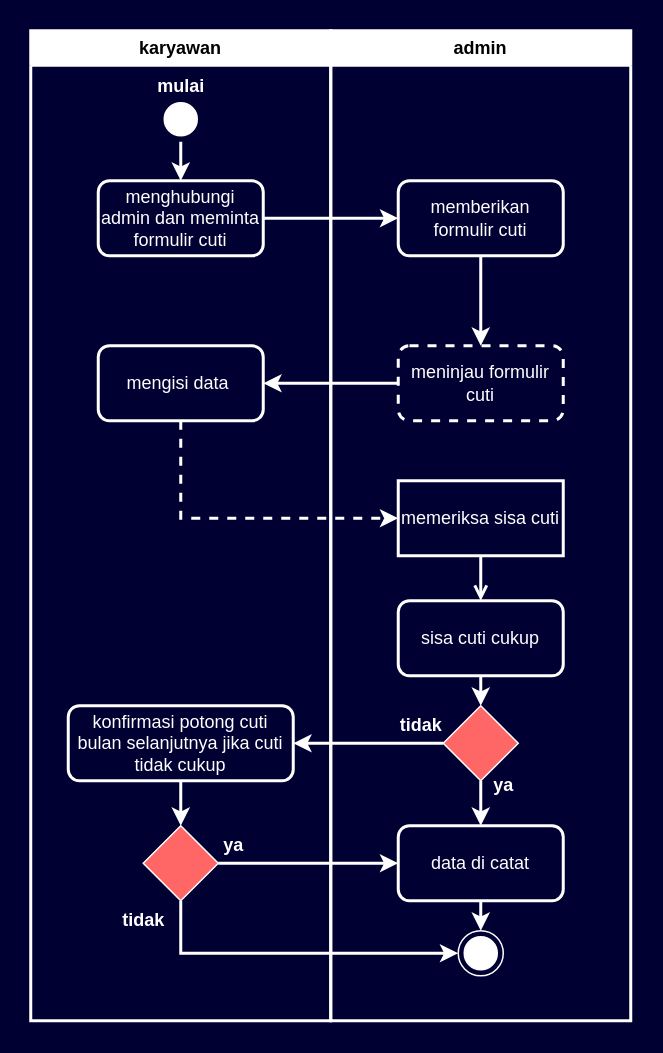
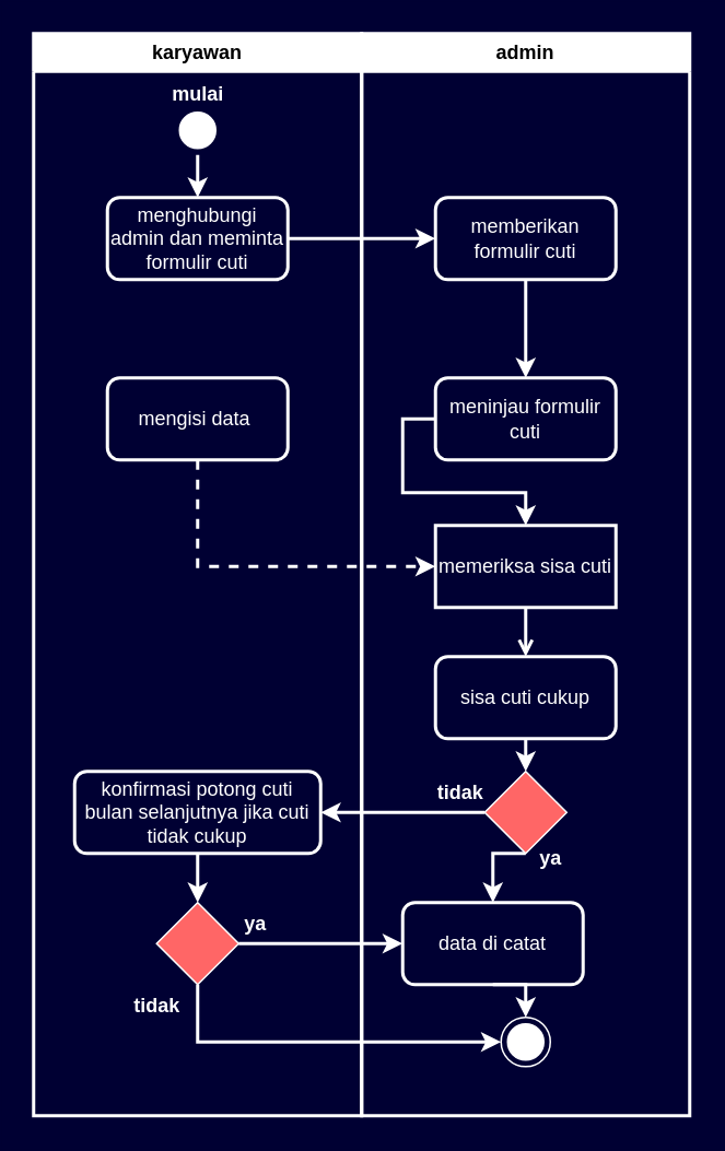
- <mxCell id="29" style="edgeStyle=orthogonalEdgeStyle;rounded=0;orthogonalLoop=1;jettySize=auto;html=1;exitX=0;exitY=0.5;exitDx=0;exitDy=0;entryX=1;entryY=0.5;entryDx=0;entryDy=0;strokeColor=#FFFFFF;strokeWidth=2;" edge="1" parent="1" source="16" target="4"><mxGeometry relative="1" as="geometry" /></mxCell>
+ <mxCell id="29" style="edgeStyle=orthogonalEdgeStyle;rounded=0;orthogonalLoop=1;jettySize=auto;html=1;exitX=0;exitY=0.5;exitDx=0;exitDy=0;strokeColor=#FFFFFF;strokeWidth=2;" edge="1" parent="1" source="16" target="20"><mxGeometry relative="1" as="geometry" /></mxCell>
- <mxCell id="16" value="&lt;font color=&quot;#ffffff&quot;&gt;meninjau formulir cuti&lt;/font&gt;" style="html=1;whiteSpace=wrap;fillColor=none;strokeColor=#FFFFFF;strokeWidth=2;rounded=1;dashed=1;" vertex="1" parent="13"><mxGeometry x="45" y="210" width="110" height="50" as="geometry" /></mxCell>
+ <mxCell id="16" value="&lt;font color=&quot;#ffffff&quot;&gt;meninjau formulir cuti&lt;/font&gt;" style="html=1;whiteSpace=wrap;fillColor=none;strokeColor=#FFFFFF;strokeWidth=2;rounded=1;" vertex="1" parent="13"><mxGeometry x="45" y="210" width="110" height="50" as="geometry" /></mxCell>
- <mxCell id="22" value="&lt;font color=&quot;#ffffff&quot;&gt;data di catat&lt;/font&gt;" style="html=1;whiteSpace=wrap;fillColor=none;strokeColor=#FFFFFF;strokeWidth=2;rounded=1;" vertex="1" parent="13"><mxGeometry x="45" y="530" width="110" height="50" as="geometry" /></mxCell>
+ <mxCell id="22" value="&lt;font color=&quot;#ffffff&quot;&gt;data di catat&lt;/font&gt;" style="html=1;whiteSpace=wrap;fillColor=none;strokeColor=#FFFFFF;strokeWidth=2;rounded=1;" vertex="1" parent="13"><mxGeometry x="25" y="530" width="110" height="50" as="geometry" /></mxCell>
